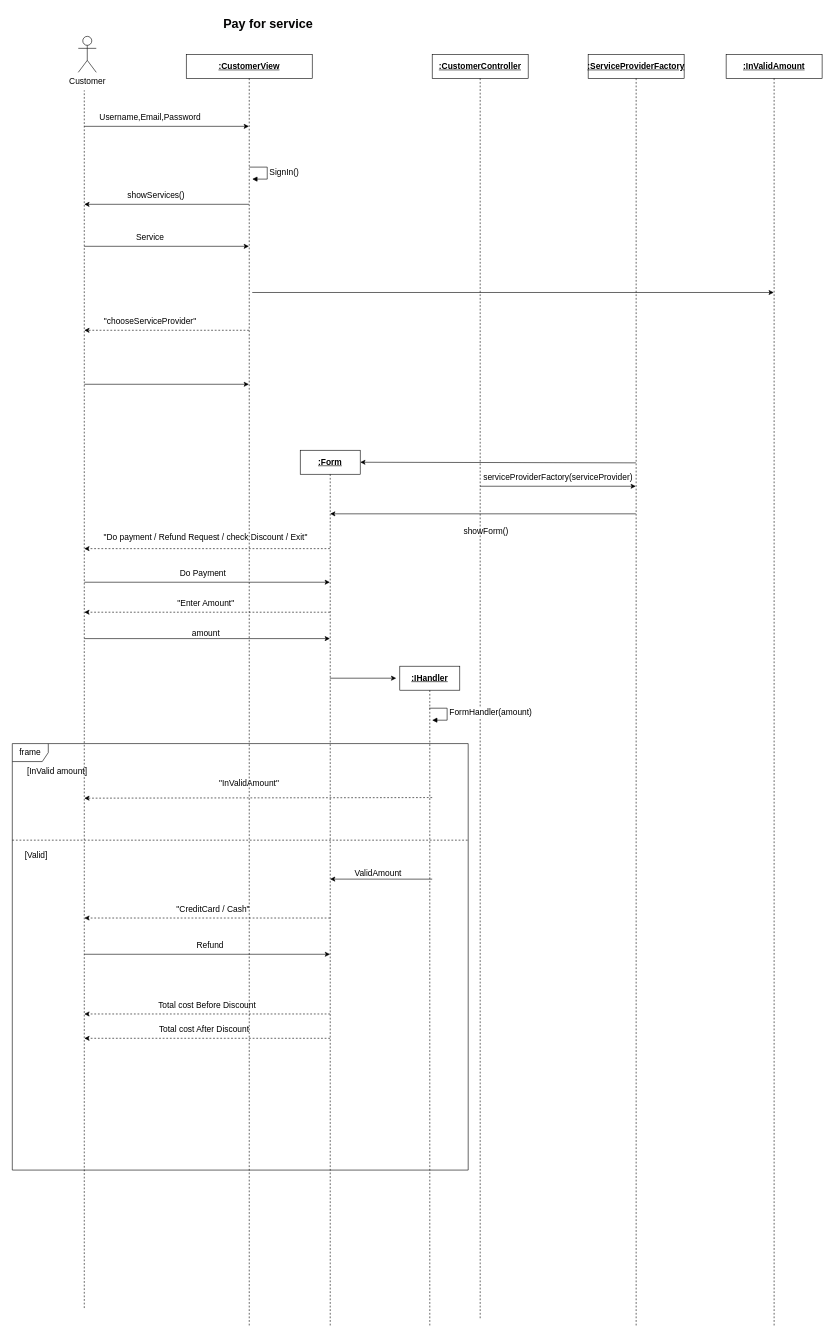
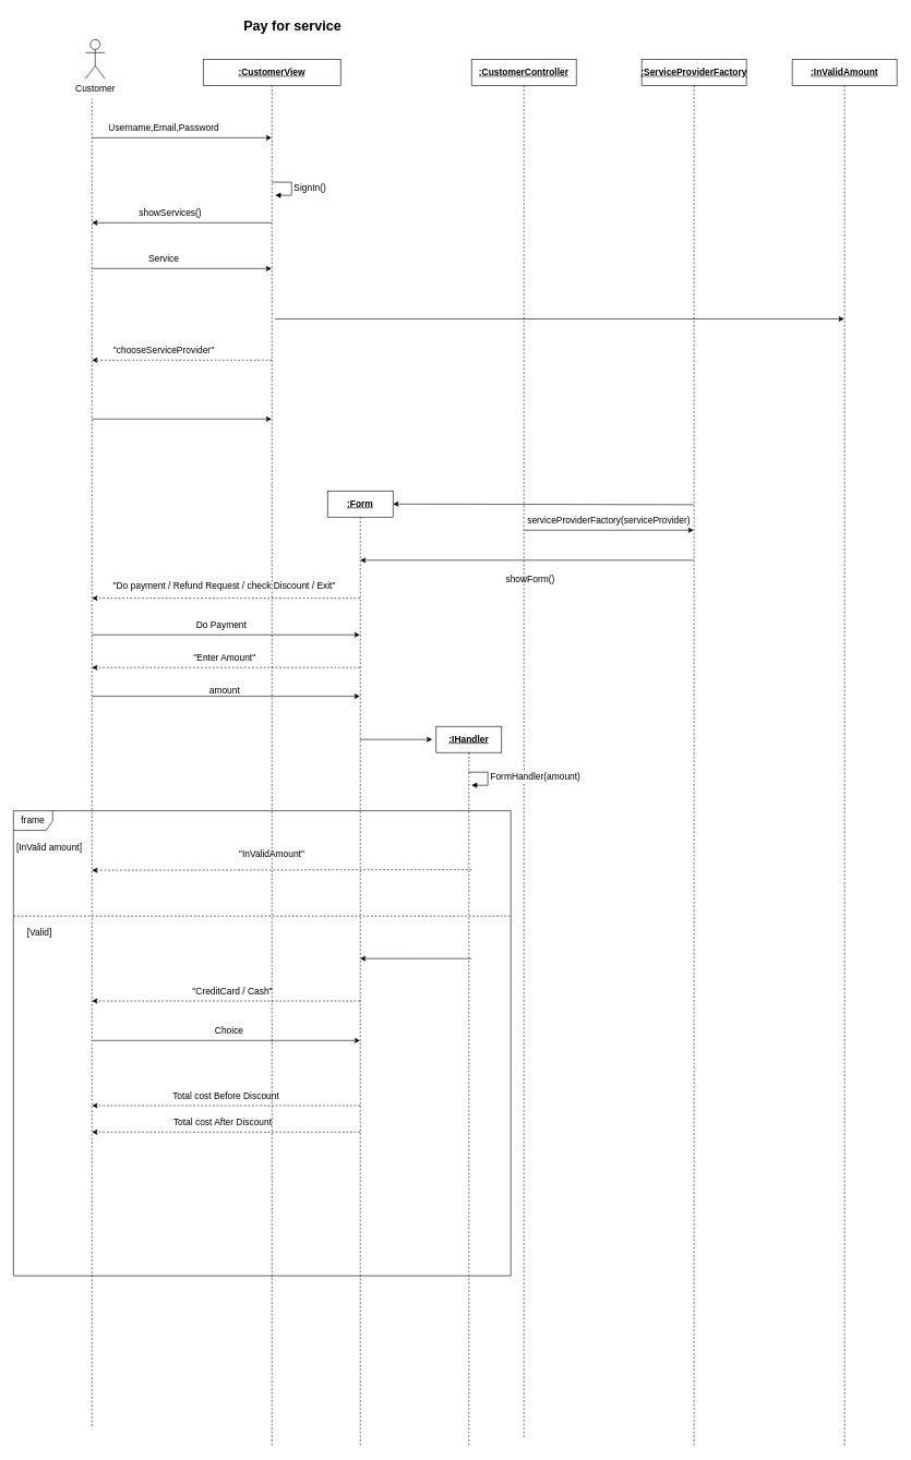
- <mxCell id="38" value="[InValid amount]" style="text;html=1;strokeColor=none;fillColor=none;align=center;verticalAlign=middle;whiteSpace=wrap;rounded=0;fontSize=14;" vertex="1" parent="1"><mxGeometry x="40" y="1270" width="110" height="30" as="geometry" /></mxCell>
+ <mxCell id="38" value="[InValid amount]" style="text;html=1;strokeColor=none;fillColor=none;align=center;verticalAlign=middle;whiteSpace=wrap;rounded=0;fontSize=14;" vertex="1" parent="1"><mxGeometry x="20" y="1280" width="110" height="30" as="geometry" /></mxCell>
- <mxCell id="43" value="ValidAmount" style="text;html=1;strokeColor=none;fillColor=none;align=center;verticalAlign=middle;whiteSpace=wrap;rounded=0;fontSize=14;" vertex="1" parent="1"><mxGeometry x="600" y="1440" width="60" height="30" as="geometry" /></mxCell>
- <mxCell id="47" value="Refund" style="text;html=1;strokeColor=none;fillColor=none;align=center;verticalAlign=middle;whiteSpace=wrap;rounded=0;fontSize=14;" vertex="1" parent="1"><mxGeometry x="320" y="1560" width="60" height="30" as="geometry" /></mxCell>
+ <mxCell id="47" value="Choice" style="text;html=1;strokeColor=none;fillColor=none;align=center;verticalAlign=middle;whiteSpace=wrap;rounded=0;fontSize=14;" vertex="1" parent="1"><mxGeometry x="320" y="1560" width="60" height="30" as="geometry" /></mxCell>
